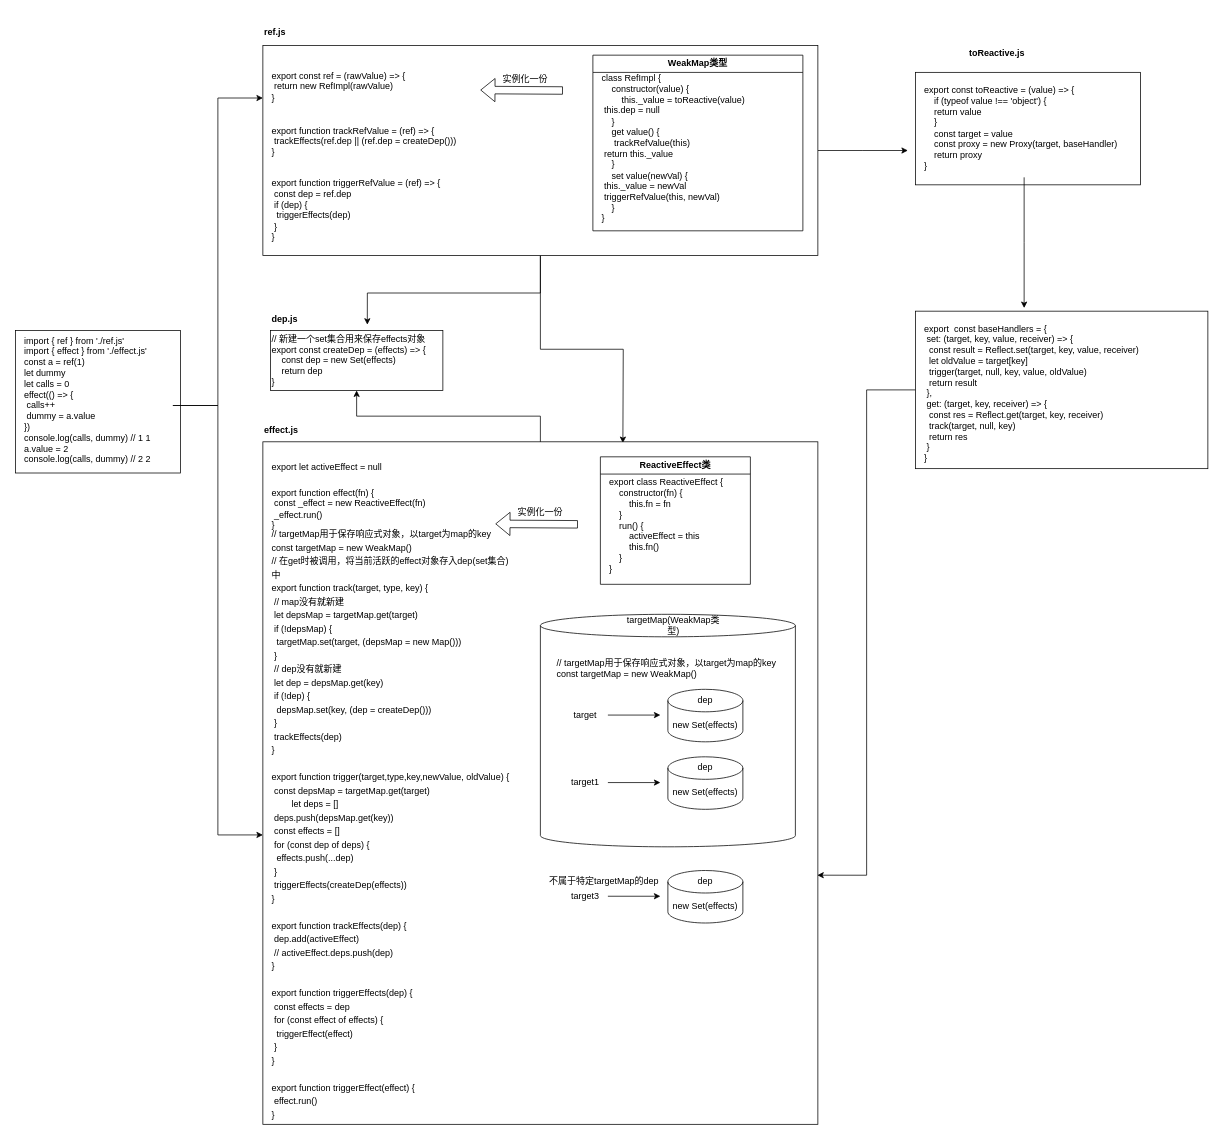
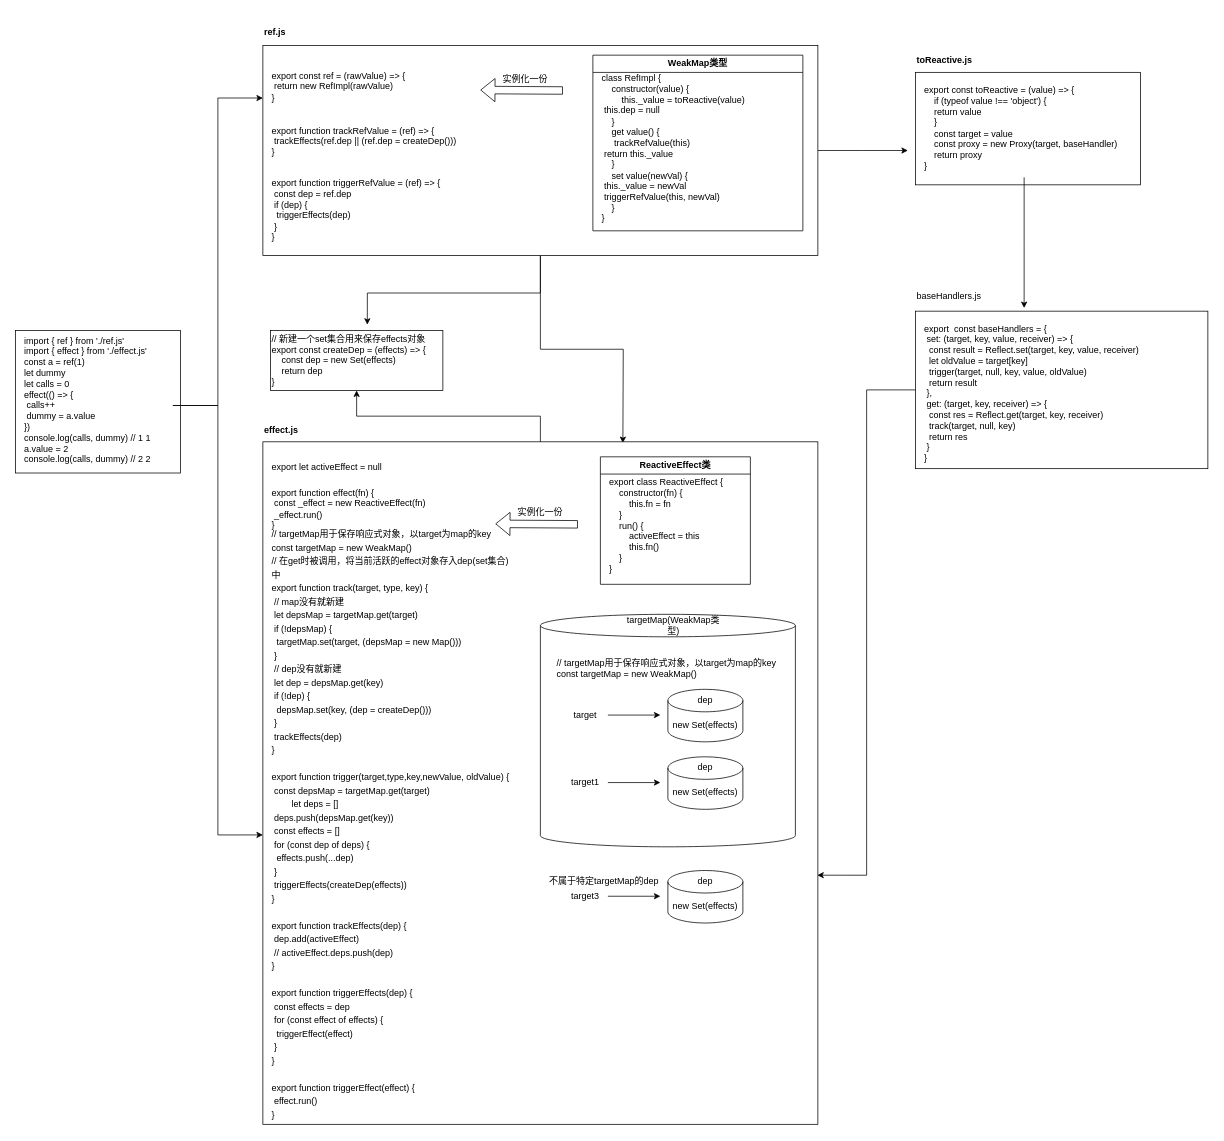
- <mxCell id="27" value="toReactive.js" style="text;strokeColor=none;align=left;fillColor=none;html=1;verticalAlign=top;whiteSpace=wrap;rounded=0;fontStyle=1;container=0;" parent="25" vertex="1"><mxGeometry x="70" y="5.79" width="87" height="30" as="geometry" /></mxCell>
+ <mxCell id="27" value="toReactive.js" style="text;strokeColor=none;align=left;fillColor=none;html=1;verticalAlign=top;whiteSpace=wrap;rounded=0;fontStyle=1;container=0;" parent="25" vertex="1"><mxGeometry y="15.79" width="87" height="30" as="geometry" /></mxCell>
+ <mxCell id="33" value="baseHandlers.js" style="text;html=1;strokeColor=none;fillColor=none;align=left;verticalAlign=middle;whiteSpace=wrap;rounded=0;fontFamily=Helvetica;fontColor=#000000;" parent="31" vertex="1"><mxGeometry width="120" height="30" as="geometry" /></mxCell>
- <mxCell id="8" value="dep.js" style="text;strokeColor=none;align=left;fillColor=none;html=1;verticalAlign=middle;whiteSpace=wrap;rounded=0;fontStyle=1" parent="6" vertex="1"><mxGeometry width="60" height="30" as="geometry" /></mxCell>
